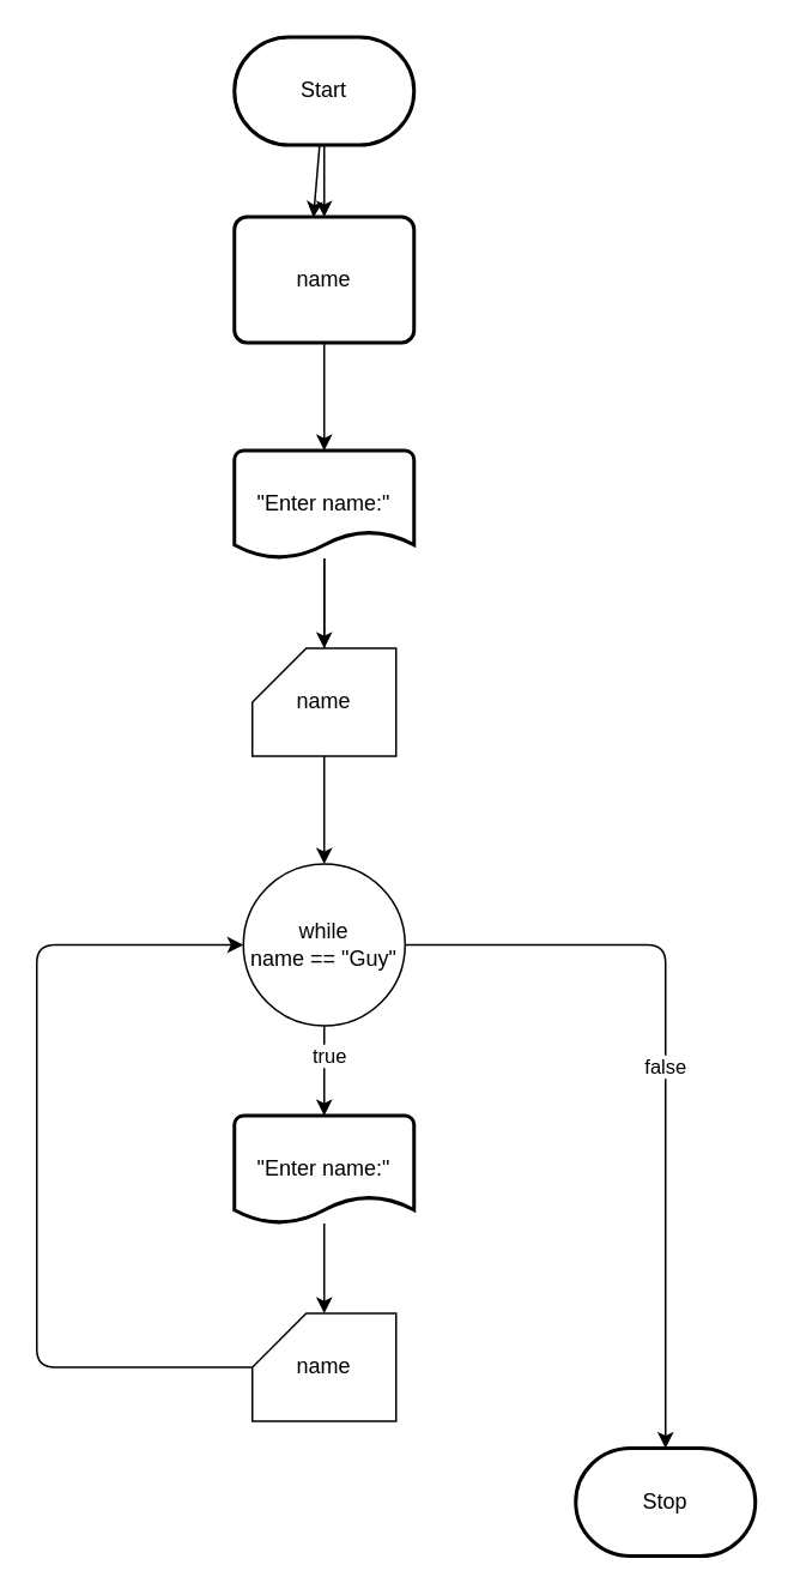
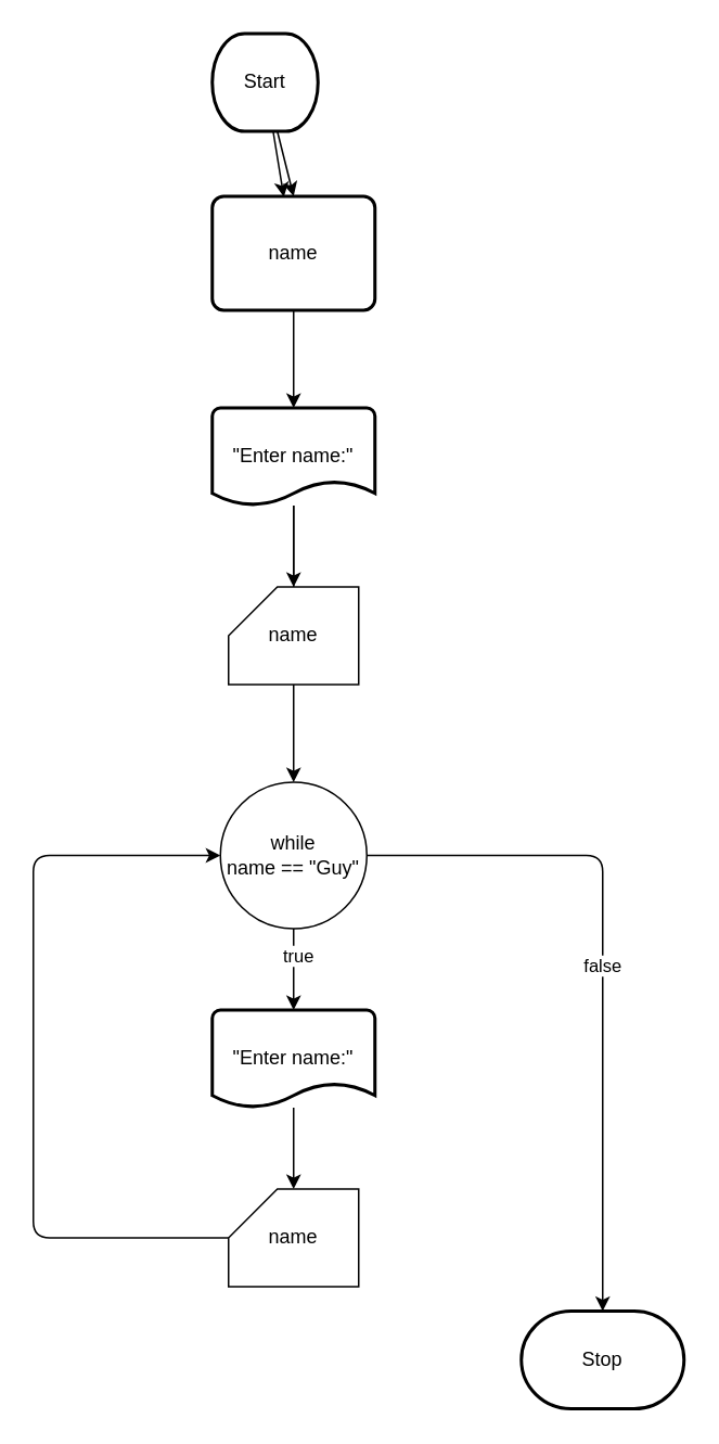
- <mxCell id="4" value="Start" style="strokeWidth=2;html=1;shape=mxgraph.flowchart.terminator;whiteSpace=wrap;" vertex="1" parent="1"><mxGeometry x="130" y="20" width="100" height="60" as="geometry" /></mxCell>
+ <mxCell id="4" value="Start" style="strokeWidth=2;html=1;shape=mxgraph.flowchart.terminator;whiteSpace=wrap;" vertex="1" parent="1"><mxGeometry x="130" y="20" width="65" height="60" as="geometry" /></mxCell>
